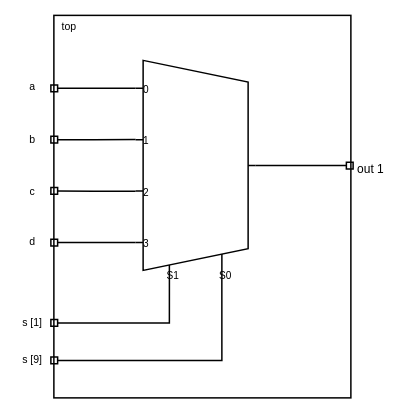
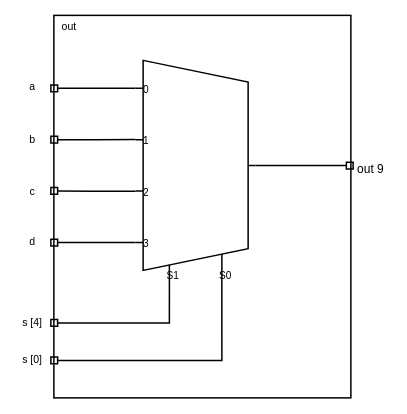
- <mxCell id="18" value="top" style="text;html=1;align=center;verticalAlign=middle;resizable=0;points=[];autosize=1;strokeColor=none;fillColor=none;strokeWidth=2;fontSize=14;" vertex="1" parent="1"><mxGeometry x="71" y="20" width="40" height="30" as="geometry" /></mxCell>
+ <mxCell id="18" value="out" style="text;html=1;align=center;verticalAlign=middle;resizable=0;points=[];autosize=1;strokeColor=none;fillColor=none;strokeWidth=2;fontSize=14;" vertex="1" parent="1"><mxGeometry x="71" y="20" width="40" height="30" as="geometry" /></mxCell>
- <mxCell id="17" value="out 1" style="text;html=1;align=center;verticalAlign=middle;resizable=0;points=[];autosize=1;strokeColor=none;fillColor=none;strokeWidth=2;fontSize=16;" vertex="1" parent="1"><mxGeometry x="466" y="208" width="54" height="31" as="geometry" /></mxCell>
+ <mxCell id="17" value="out 9" style="text;html=1;align=center;verticalAlign=middle;resizable=0;points=[];autosize=1;strokeColor=none;fillColor=none;strokeWidth=2;fontSize=16;" vertex="1" parent="1"><mxGeometry x="466" y="208" width="54" height="31" as="geometry" /></mxCell>
- <mxCell id="15" value="s [1]" style="text;html=1;align=center;verticalAlign=middle;resizable=0;points=[];autosize=1;strokeColor=none;fillColor=none;strokeWidth=2;fontSize=14;" vertex="1" parent="1"><mxGeometry x="20" y="415" width="44" height="29" as="geometry" /></mxCell>
+ <mxCell id="15" value="s [4]" style="text;html=1;align=center;verticalAlign=middle;resizable=0;points=[];autosize=1;strokeColor=none;fillColor=none;strokeWidth=2;fontSize=14;" vertex="1" parent="1"><mxGeometry x="20" y="415" width="44" height="29" as="geometry" /></mxCell>
- <mxCell id="16" value="s [9]" style="text;html=1;align=center;verticalAlign=middle;resizable=0;points=[];autosize=1;strokeColor=none;fillColor=none;strokeWidth=2;fontSize=14;" vertex="1" parent="1"><mxGeometry x="20" y="464" width="44" height="29" as="geometry" /></mxCell>
+ <mxCell id="16" value="s [0]" style="text;html=1;align=center;verticalAlign=middle;resizable=0;points=[];autosize=1;strokeColor=none;fillColor=none;strokeWidth=2;fontSize=14;" vertex="1" parent="1"><mxGeometry x="20" y="464" width="44" height="29" as="geometry" /></mxCell>
